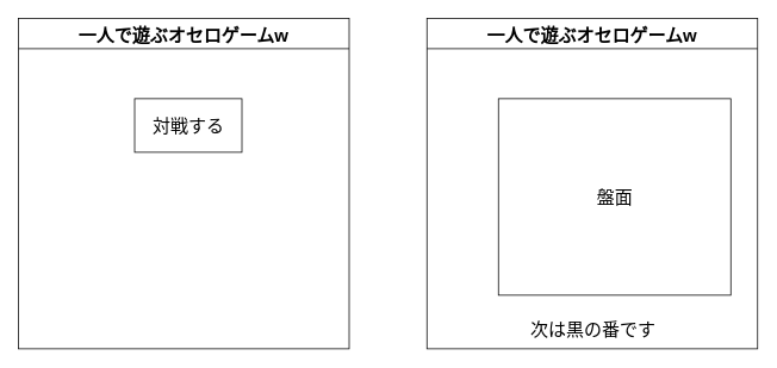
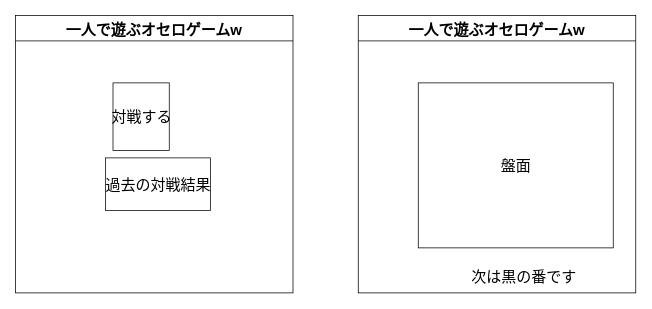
- <mxCell id="4" value="対戦する" style="html=1;fontSize=20;fillColor=none;" vertex="1" parent="1"><mxGeometry x="150" y="110" width="120" height="60" as="geometry" /></mxCell>
+ <mxCell id="4" value="対戦する" style="html=1;fontSize=20;fillColor=none;" vertex="1" parent="1"><mxGeometry x="150" y="110" width="75" height="90" as="geometry" /></mxCell>
+ <mxCell id="5" value="過去の対戦結果" style="html=1;fontSize=20;fillColor=none;" vertex="1" parent="1"><mxGeometry x="140" y="210" width="140" height="70" as="geometry" /></mxCell>
- <mxCell id="9" value="次は黒の番です" style="text;strokeColor=none;fillColor=none;align=left;verticalAlign=top;spacingLeft=4;spacingRight=4;overflow=hidden;rotatable=0;points=[[0,0.5],[1,0.5]];portConstraint=eastwest;fontSize=20;" vertex="1" parent="1"><mxGeometry x="587" y="350" width="190" height="26" as="geometry" /></mxCell>
+ <mxCell id="9" value="次は黒の番です" style="text;strokeColor=none;fillColor=none;align=left;verticalAlign=top;spacingLeft=4;spacingRight=4;overflow=hidden;rotatable=0;points=[[0,0.5],[1,0.5]];portConstraint=eastwest;fontSize=20;" vertex="1" parent="1"><mxGeometry x="622" y="350" width="190" height="26" as="geometry" /></mxCell>
